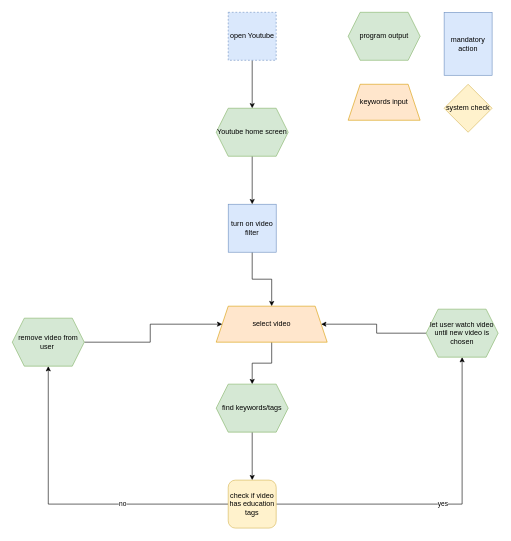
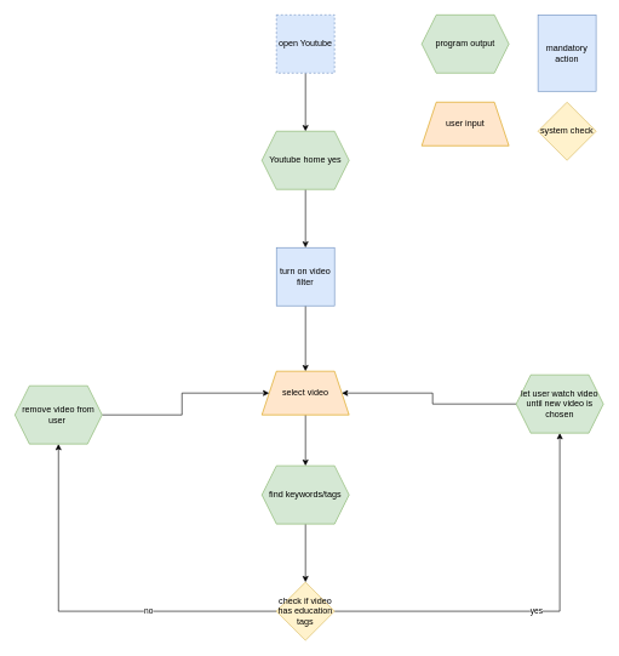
- <mxCell id="14" value="keywords input" style="shape=trapezoid;perimeter=trapezoidPerimeter;whiteSpace=wrap;html=1;fixedSize=1;fillColor=#ffe6cc;strokeColor=#d79b00;" vertex="1" parent="1"><mxGeometry x="580" y="140" width="120" height="60" as="geometry" /></mxCell>
+ <mxCell id="14" value="user input" style="shape=trapezoid;perimeter=trapezoidPerimeter;whiteSpace=wrap;html=1;fixedSize=1;fillColor=#ffe6cc;strokeColor=#d79b00;" vertex="1" parent="1"><mxGeometry x="580" y="140" width="120" height="60" as="geometry" /></mxCell>
- <mxCell id="7" value="Youtube home screen" style="shape=hexagon;perimeter=hexagonPerimeter2;whiteSpace=wrap;html=1;fixedSize=1;fillColor=#d5e8d4;strokeColor=#82b366;" vertex="1" parent="1"><mxGeometry x="360" y="180" width="120" height="80" as="geometry" /></mxCell>
+ <mxCell id="7" value="Youtube home yes" style="shape=hexagon;perimeter=hexagonPerimeter2;whiteSpace=wrap;html=1;fixedSize=1;fillColor=#d5e8d4;strokeColor=#82b366;" vertex="1" parent="1"><mxGeometry x="360" y="180" width="120" height="80" as="geometry" /></mxCell>
- <mxCell id="9" value="&lt;span&gt;select video&lt;/span&gt;" style="shape=trapezoid;perimeter=trapezoidPerimeter;whiteSpace=wrap;html=1;fixedSize=1;fillColor=#ffe6cc;strokeColor=#d79b00;" vertex="1" parent="1"><mxGeometry x="360" y="510" width="185" height="60" as="geometry" /></mxCell>
+ <mxCell id="9" value="&lt;span&gt;select video&lt;/span&gt;" style="shape=trapezoid;perimeter=trapezoidPerimeter;whiteSpace=wrap;html=1;fixedSize=1;fillColor=#ffe6cc;strokeColor=#d79b00;" vertex="1" parent="1"><mxGeometry x="360" y="510" width="120" height="60" as="geometry" /></mxCell>
- <mxCell id="19" value="check if video has education tags" style="whiteSpace=wrap;html=1;strokeColor=#d6b656;fillColor=#fff2cc;rounded=1;" vertex="1" parent="1"><mxGeometry x="380" y="800" width="80" height="80" as="geometry" /></mxCell>
+ <mxCell id="19" value="check if video has education tags" style="rhombus;whiteSpace=wrap;html=1;strokeColor=#d6b656;fillColor=#fff2cc;" vertex="1" parent="1"><mxGeometry x="380" y="800" width="80" height="80" as="geometry" /></mxCell>
